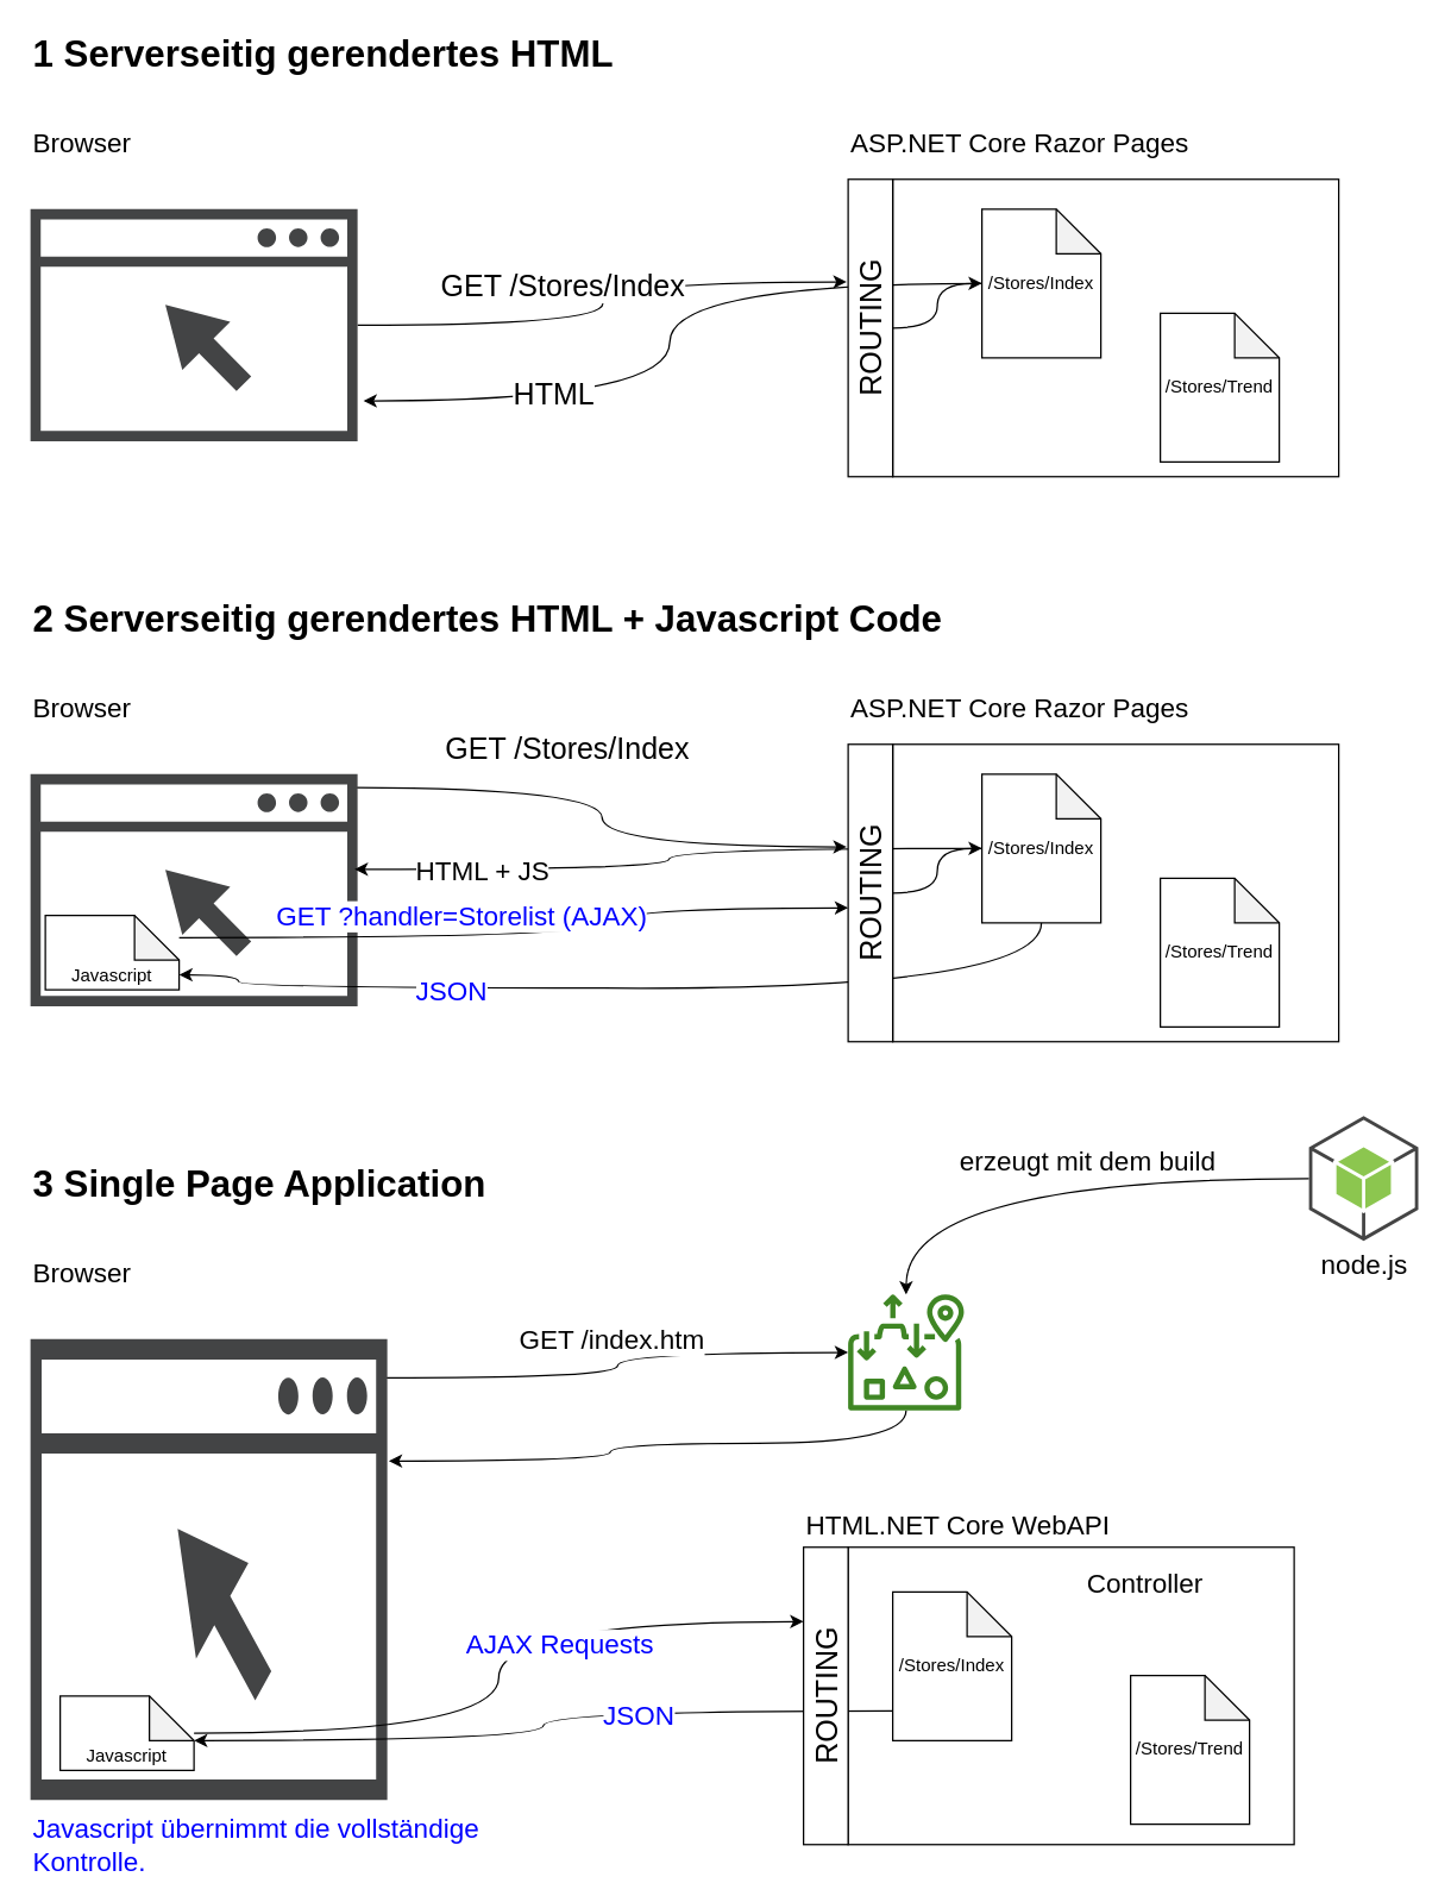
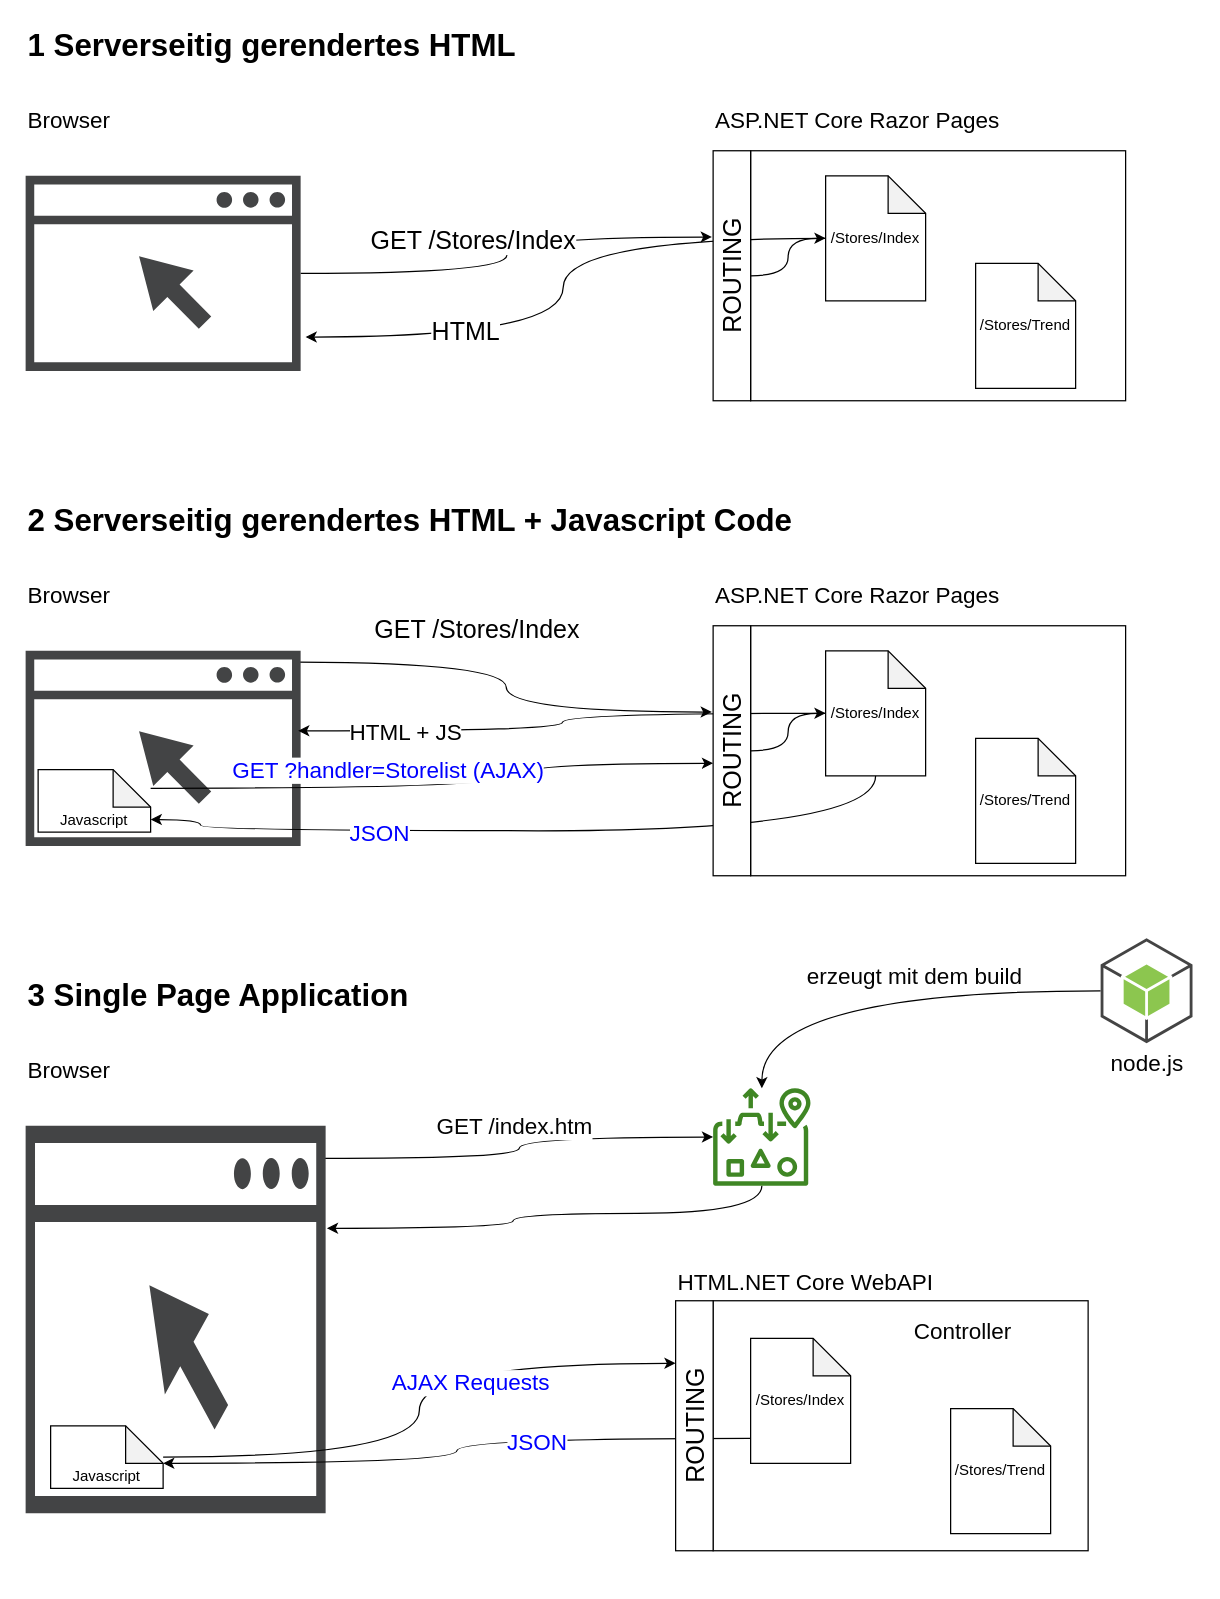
- <mxCell id="51" value="Javascript übernimmt die vollständige Kontrolle." style="text;html=1;strokeColor=none;fillColor=none;align=left;verticalAlign=middle;whiteSpace=wrap;rounded=0;fontSize=18;fontColor=#0000FF;" parent="1" vertex="1"><mxGeometry x="20" y="1226.2" width="360" height="30" as="geometry" /></mxCell>
